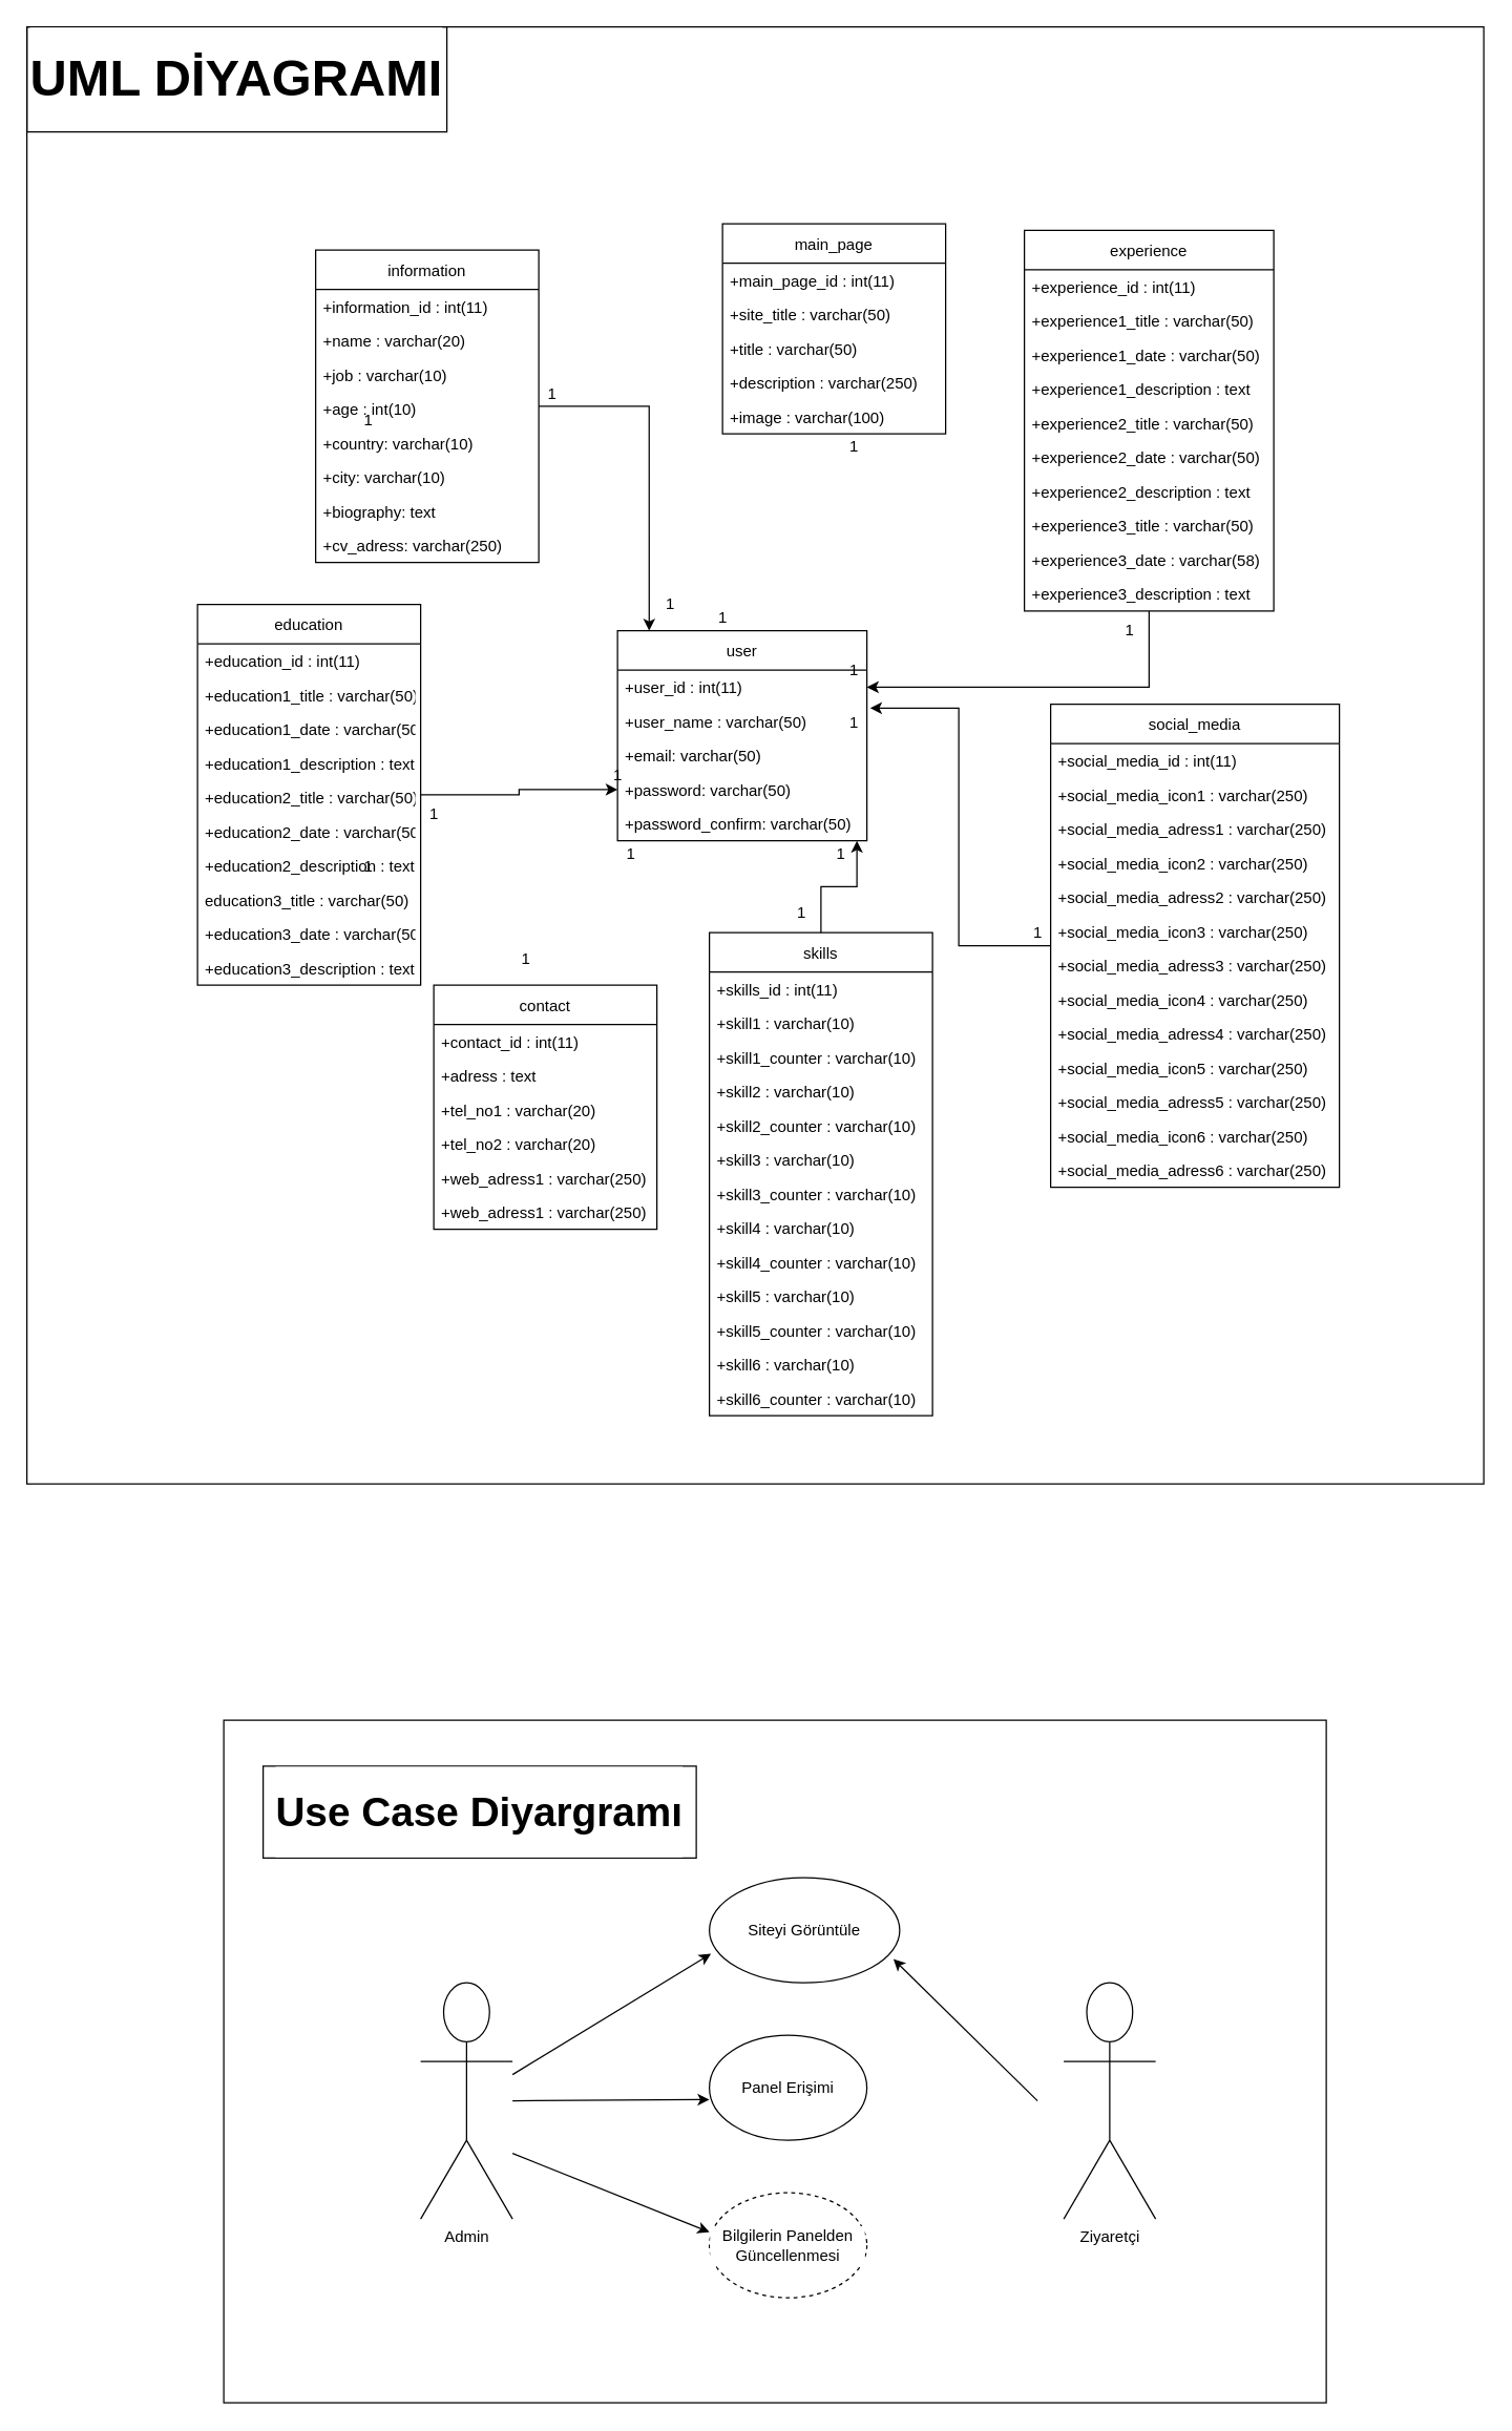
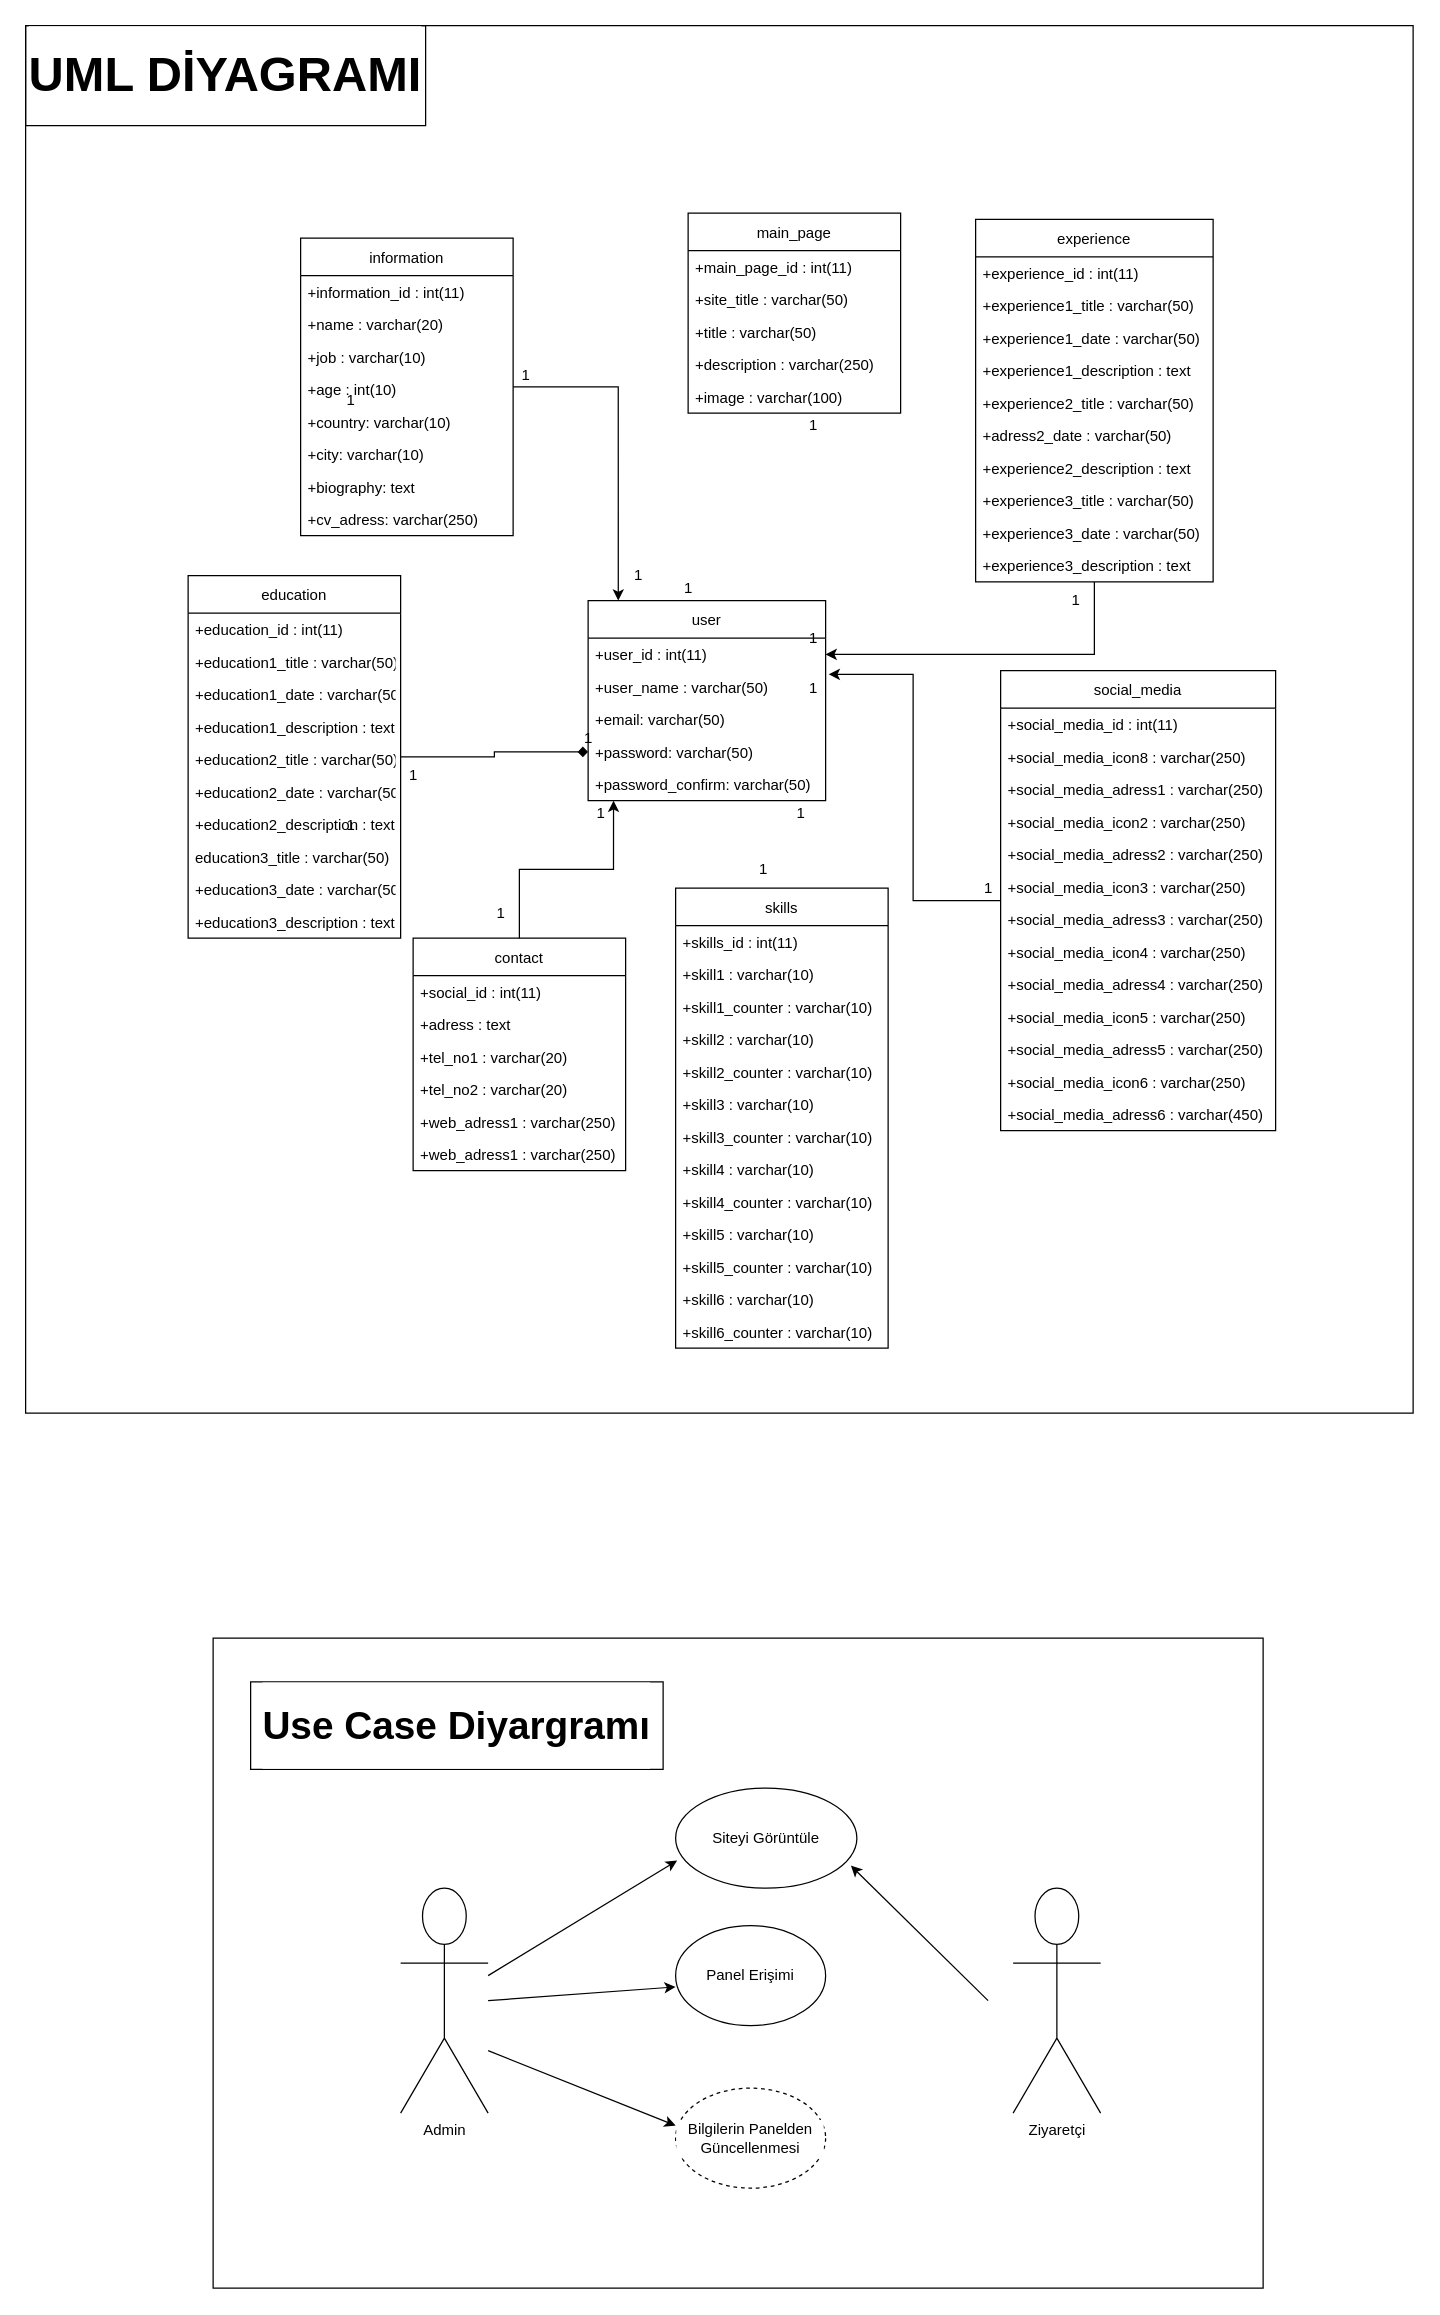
- <mxCell id="17" value="+experience2_date : varchar(50)" style="text;strokeColor=none;fillColor=none;align=left;verticalAlign=top;spacingLeft=4;spacingRight=4;overflow=hidden;rotatable=0;points=[[0,0.5],[1,0.5]];portConstraint=eastwest;" parent="11" vertex="1"><mxGeometry y="160" width="190" height="26" as="geometry" /></mxCell>
+ <mxCell id="17" value="+adress2_date : varchar(50)" style="text;strokeColor=none;fillColor=none;align=left;verticalAlign=top;spacingLeft=4;spacingRight=4;overflow=hidden;rotatable=0;points=[[0,0.5],[1,0.5]];portConstraint=eastwest;" parent="11" vertex="1"><mxGeometry y="160" width="190" height="26" as="geometry" /></mxCell>
- <mxCell id="20" value="+experience3_date : varchar(58)" style="text;strokeColor=none;fillColor=none;align=left;verticalAlign=top;spacingLeft=4;spacingRight=4;overflow=hidden;rotatable=0;points=[[0,0.5],[1,0.5]];portConstraint=eastwest;" parent="11" vertex="1"><mxGeometry y="238" width="190" height="26" as="geometry" /></mxCell>
+ <mxCell id="20" value="+experience3_date : varchar(50)" style="text;strokeColor=none;fillColor=none;align=left;verticalAlign=top;spacingLeft=4;spacingRight=4;overflow=hidden;rotatable=0;points=[[0,0.5],[1,0.5]];portConstraint=eastwest;" parent="11" vertex="1"><mxGeometry y="238" width="190" height="26" as="geometry" /></mxCell>
- <mxCell id="59" style="edgeStyle=orthogonalEdgeStyle;rounded=0;orthogonalLoop=1;jettySize=auto;html=1;entryX=0;entryY=0.5;entryDx=0;entryDy=0;" parent="1" source="60" target="57" edge="1"><mxGeometry relative="1" as="geometry" /></mxCell>
+ <mxCell id="59" style="edgeStyle=orthogonalEdgeStyle;rounded=0;orthogonalLoop=1;jettySize=auto;html=1;entryX=0;entryY=0.5;entryDx=0;entryDy=0;endArrow=diamond;" parent="1" source="60" target="57" edge="1"><mxGeometry relative="1" as="geometry" /></mxCell>
- <mxCell id="74" value="+social_media_icon1 : varchar(250)" style="text;strokeColor=none;fillColor=none;align=left;verticalAlign=top;spacingLeft=4;spacingRight=4;overflow=hidden;rotatable=0;points=[[0,0.5],[1,0.5]];portConstraint=eastwest;labelBackgroundColor=#ffffff;" parent="72" vertex="1"><mxGeometry y="56" width="220" height="26" as="geometry" /></mxCell>
+ <mxCell id="74" value="+social_media_icon8 : varchar(250)" style="text;strokeColor=none;fillColor=none;align=left;verticalAlign=top;spacingLeft=4;spacingRight=4;overflow=hidden;rotatable=0;points=[[0,0.5],[1,0.5]];portConstraint=eastwest;labelBackgroundColor=#ffffff;" parent="72" vertex="1"><mxGeometry y="56" width="220" height="26" as="geometry" /></mxCell>
- <mxCell id="38" style="edgeStyle=orthogonalEdgeStyle;rounded=0;orthogonalLoop=1;jettySize=auto;html=1;entryX=0.96;entryY=1;entryDx=0;entryDy=0;entryPerimeter=0;" parent="1" source="39" target="58" edge="1"><mxGeometry relative="1" as="geometry" /></mxCell>
+ <mxCell id="2" style="edgeStyle=orthogonalEdgeStyle;rounded=0;orthogonalLoop=1;jettySize=auto;html=1;entryX=0.107;entryY=1;entryDx=0;entryDy=0;entryPerimeter=0;" parent="1" source="3" target="58" edge="1"><mxGeometry relative="1" as="geometry" /></mxCell>
- <mxCell id="4" value="+contact_id : int(11)" style="text;strokeColor=none;fillColor=none;align=left;verticalAlign=top;spacingLeft=4;spacingRight=4;overflow=hidden;rotatable=0;points=[[0,0.5],[1,0.5]];portConstraint=eastwest;" parent="3" vertex="1"><mxGeometry y="30" width="170" height="26" as="geometry" /></mxCell>
+ <mxCell id="4" value="+social_id : int(11)" style="text;strokeColor=none;fillColor=none;align=left;verticalAlign=top;spacingLeft=4;spacingRight=4;overflow=hidden;rotatable=0;points=[[0,0.5],[1,0.5]];portConstraint=eastwest;" parent="3" vertex="1"><mxGeometry y="30" width="170" height="26" as="geometry" /></mxCell>
- <mxCell id="85" value="+social_media_adress6 : varchar(250)" style="text;strokeColor=none;fillColor=none;align=left;verticalAlign=top;spacingLeft=4;spacingRight=4;overflow=hidden;rotatable=0;points=[[0,0.5],[1,0.5]];portConstraint=eastwest;" parent="72" vertex="1"><mxGeometry y="342" width="220" height="26" as="geometry" /></mxCell>
+ <mxCell id="85" value="+social_media_adress6 : varchar(450)" style="text;strokeColor=none;fillColor=none;align=left;verticalAlign=top;spacingLeft=4;spacingRight=4;overflow=hidden;rotatable=0;points=[[0,0.5],[1,0.5]];portConstraint=eastwest;" parent="72" vertex="1"><mxGeometry y="342" width="220" height="26" as="geometry" /></mxCell>
- <mxCell id="104" value="Panel Erişimi" style="ellipse;whiteSpace=wrap;html=1;labelBackgroundColor=#ffffff;fillColor=none;" parent="1" vertex="1"><mxGeometry x="540" y="1550" width="120" height="80" as="geometry" /></mxCell>
+ <mxCell id="104" value="Panel Erişimi" style="ellipse;whiteSpace=wrap;html=1;labelBackgroundColor=#ffffff;fillColor=none;" parent="1" vertex="1"><mxGeometry x="540" y="1540" width="120" height="80" as="geometry" /></mxCell>
